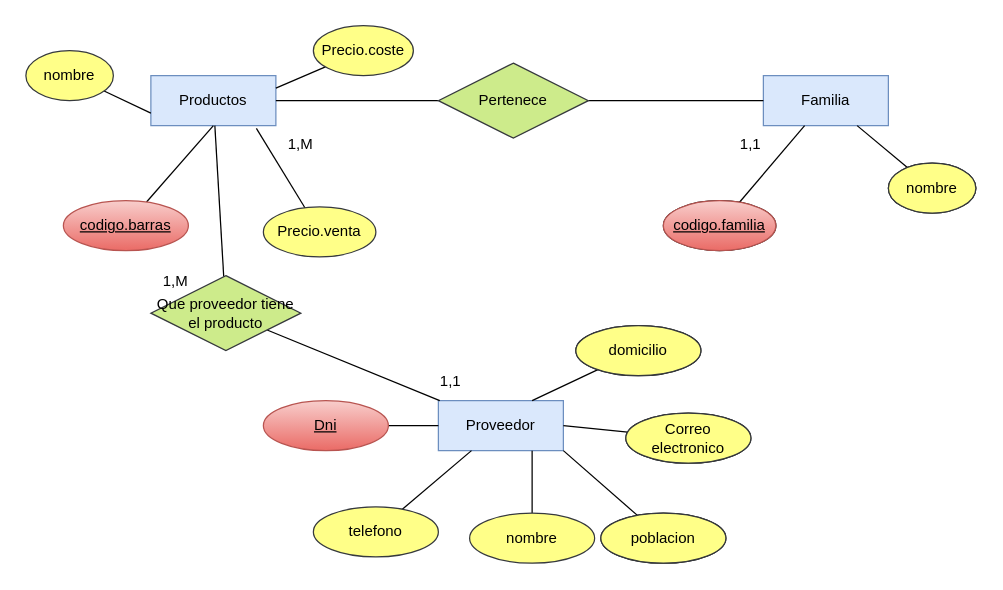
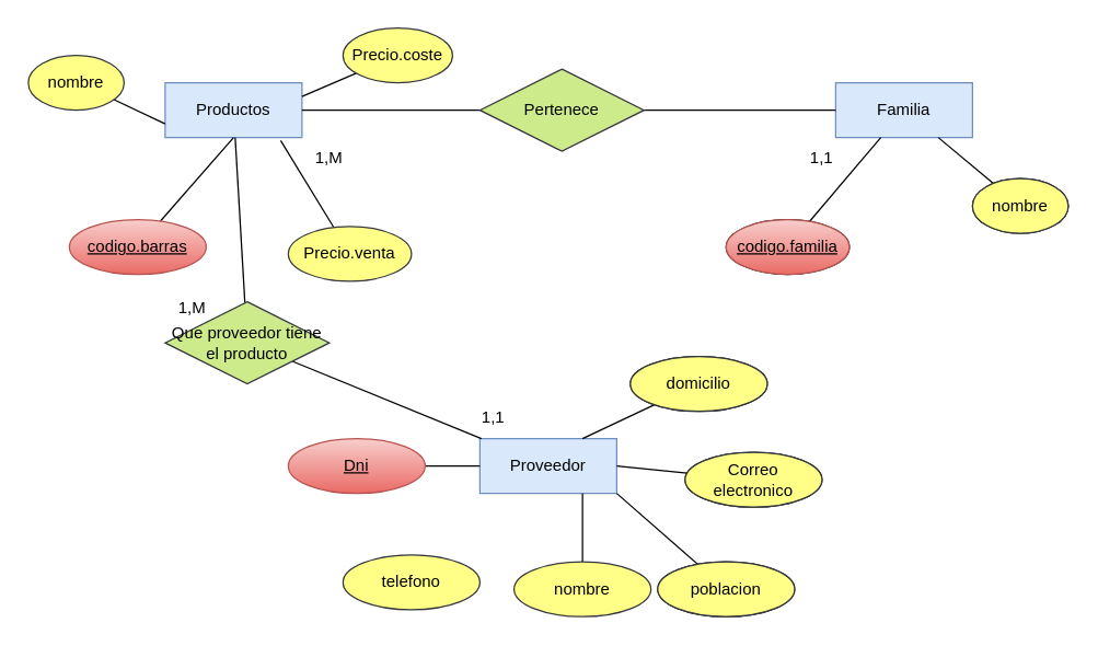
- <mxCell id="23" style="edgeStyle=none;rounded=0;orthogonalLoop=1;jettySize=auto;html=1;endArrow=none;endFill=0;" edge="1" parent="1" source="24" target="4"><mxGeometry relative="1" as="geometry" /></mxCell>
